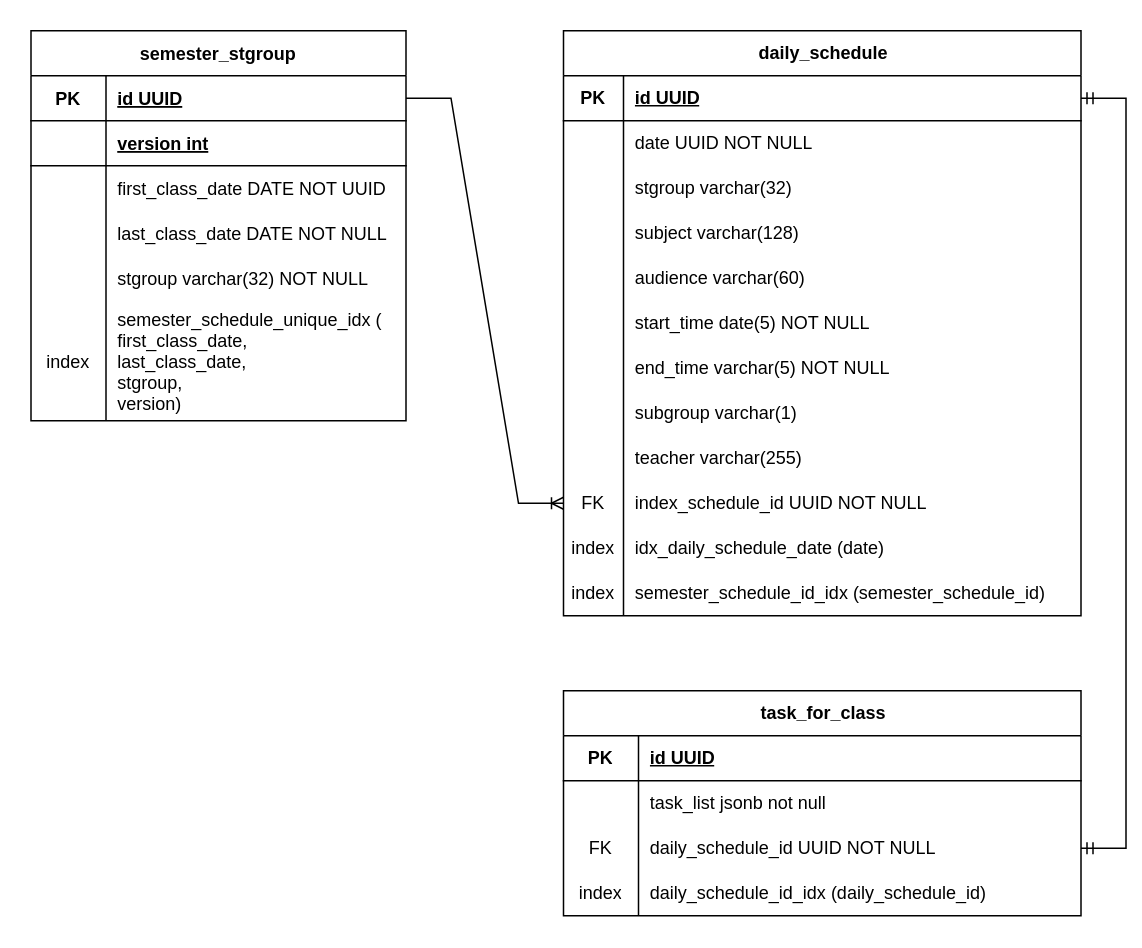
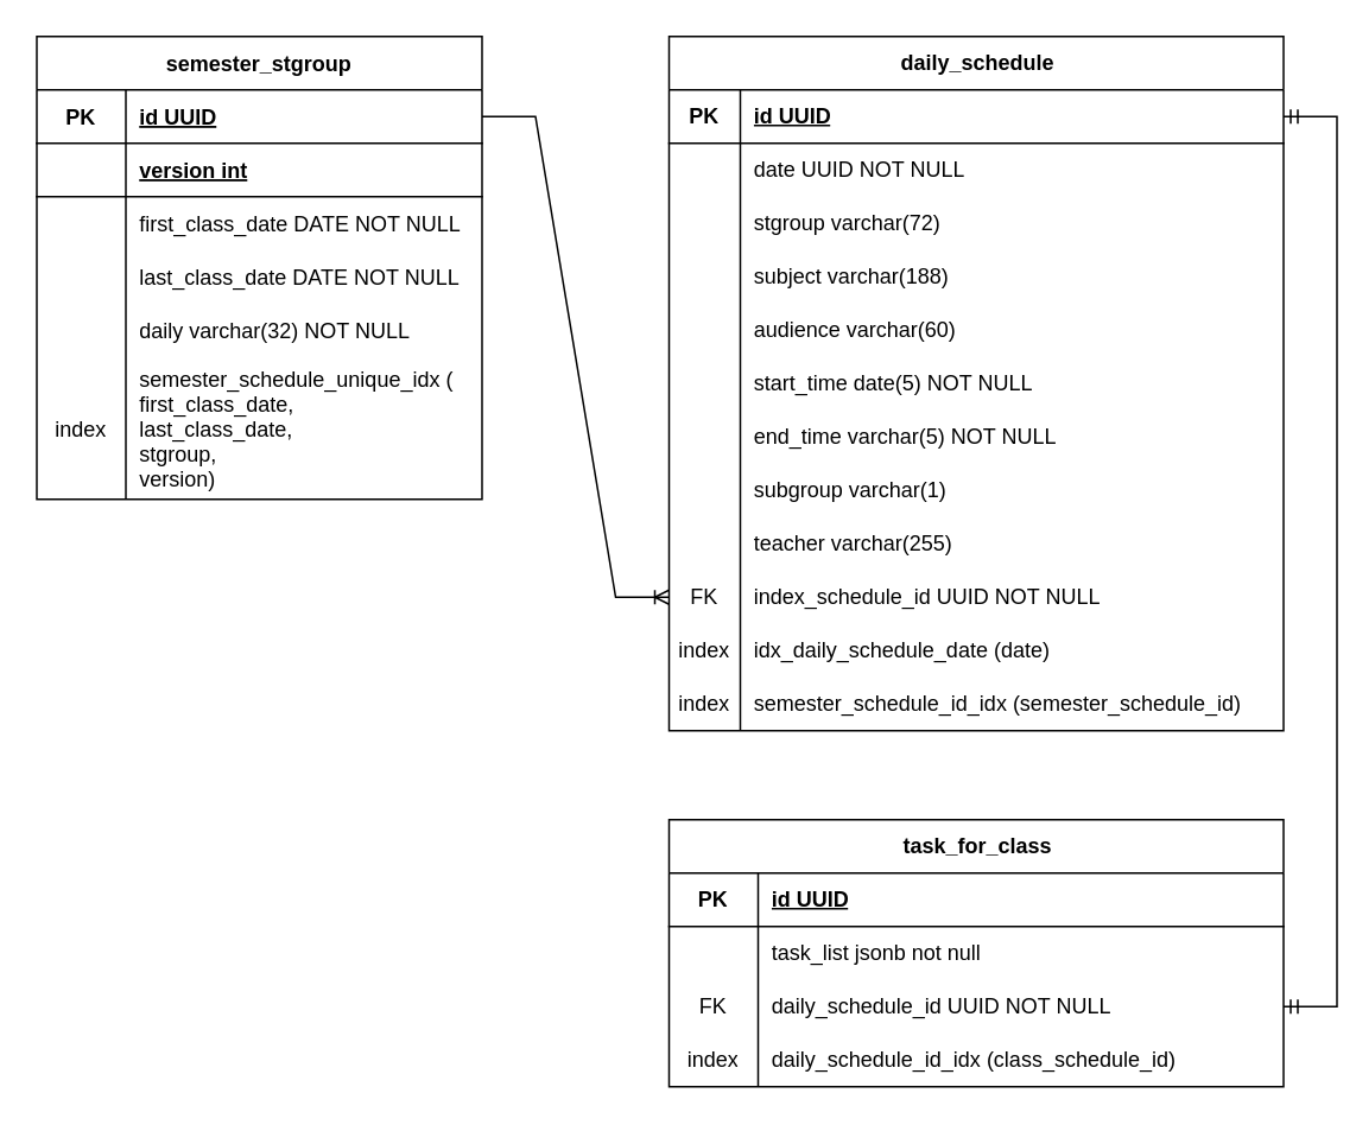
- <mxCell id="30" value="stgroup varchar(32)" style="shape=partialRectangle;connectable=0;fillColor=none;top=0;left=0;bottom=0;right=0;align=left;spacingLeft=6;overflow=hidden;whiteSpace=wrap;html=1;" parent="28" vertex="1"><mxGeometry x="40" width="305" height="30" as="geometry"><mxRectangle width="305" height="30" as="alternateBounds" /></mxGeometry></mxCell>
+ <mxCell id="30" value="stgroup varchar(72)" style="shape=partialRectangle;connectable=0;fillColor=none;top=0;left=0;bottom=0;right=0;align=left;spacingLeft=6;overflow=hidden;whiteSpace=wrap;html=1;" parent="28" vertex="1"><mxGeometry x="40" width="305" height="30" as="geometry"><mxRectangle width="305" height="30" as="alternateBounds" /></mxGeometry></mxCell>
- <mxCell id="11" value="first_class_date DATE NOT UUID" style="shape=partialRectangle;overflow=hidden;connectable=0;fillColor=none;top=0;left=0;bottom=0;right=0;align=left;spacingLeft=6;" parent="9" vertex="1"><mxGeometry x="50" width="200" height="30" as="geometry"><mxRectangle width="200" height="30" as="alternateBounds" /></mxGeometry></mxCell>
+ <mxCell id="11" value="first_class_date DATE NOT NULL" style="shape=partialRectangle;overflow=hidden;connectable=0;fillColor=none;top=0;left=0;bottom=0;right=0;align=left;spacingLeft=6;" parent="9" vertex="1"><mxGeometry x="50" width="200" height="30" as="geometry"><mxRectangle width="200" height="30" as="alternateBounds" /></mxGeometry></mxCell>
- <mxCell id="33" value="subject varchar(128)" style="shape=partialRectangle;connectable=0;fillColor=none;top=0;left=0;bottom=0;right=0;align=left;spacingLeft=6;overflow=hidden;whiteSpace=wrap;html=1;" parent="31" vertex="1"><mxGeometry x="40" width="305" height="30" as="geometry"><mxRectangle width="305" height="30" as="alternateBounds" /></mxGeometry></mxCell>
+ <mxCell id="33" value="subject varchar(188)" style="shape=partialRectangle;connectable=0;fillColor=none;top=0;left=0;bottom=0;right=0;align=left;spacingLeft=6;overflow=hidden;whiteSpace=wrap;html=1;" parent="31" vertex="1"><mxGeometry x="40" width="305" height="30" as="geometry"><mxRectangle width="305" height="30" as="alternateBounds" /></mxGeometry></mxCell>
- <mxCell id="17" value="stgroup varchar(32) NOT NULL" style="shape=partialRectangle;overflow=hidden;connectable=0;fillColor=none;top=0;left=0;bottom=0;right=0;align=left;spacingLeft=6;" parent="15" vertex="1"><mxGeometry x="50" width="200" height="30" as="geometry"><mxRectangle width="200" height="30" as="alternateBounds" /></mxGeometry></mxCell>
+ <mxCell id="17" value="daily varchar(32) NOT NULL" style="shape=partialRectangle;overflow=hidden;connectable=0;fillColor=none;top=0;left=0;bottom=0;right=0;align=left;spacingLeft=6;" parent="15" vertex="1"><mxGeometry x="50" width="200" height="30" as="geometry"><mxRectangle width="200" height="30" as="alternateBounds" /></mxGeometry></mxCell>
- <mxCell id="71" value="daily_schedule_id_idx (daily_schedule_id)" style="shape=partialRectangle;connectable=0;fillColor=none;top=0;left=0;bottom=0;right=0;align=left;spacingLeft=6;overflow=hidden;whiteSpace=wrap;html=1;" parent="69" vertex="1"><mxGeometry x="50" width="295" height="30" as="geometry"><mxRectangle width="295" height="30" as="alternateBounds" /></mxGeometry></mxCell>
+ <mxCell id="71" value="daily_schedule_id_idx (class_schedule_id)" style="shape=partialRectangle;connectable=0;fillColor=none;top=0;left=0;bottom=0;right=0;align=left;spacingLeft=6;overflow=hidden;whiteSpace=wrap;html=1;" parent="69" vertex="1"><mxGeometry x="50" width="295" height="30" as="geometry"><mxRectangle width="295" height="30" as="alternateBounds" /></mxGeometry></mxCell>
